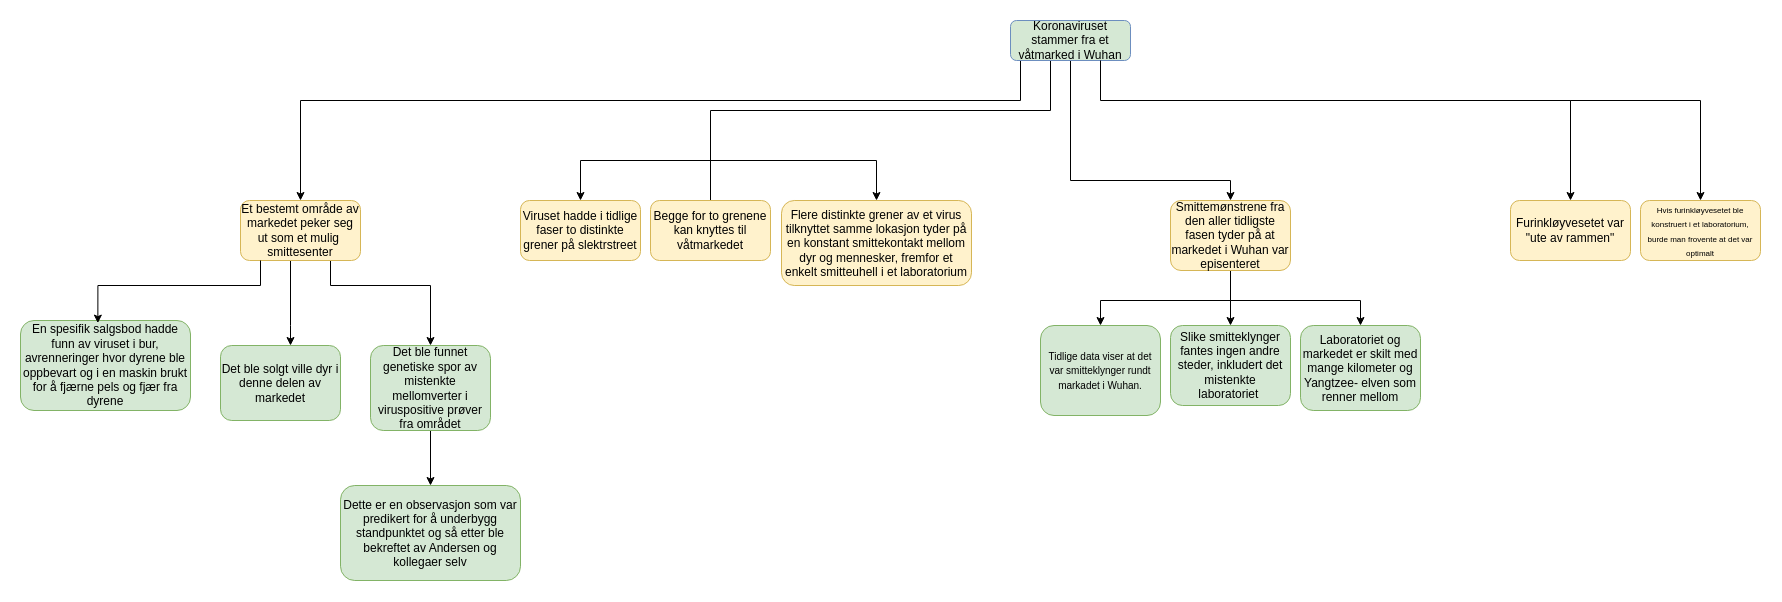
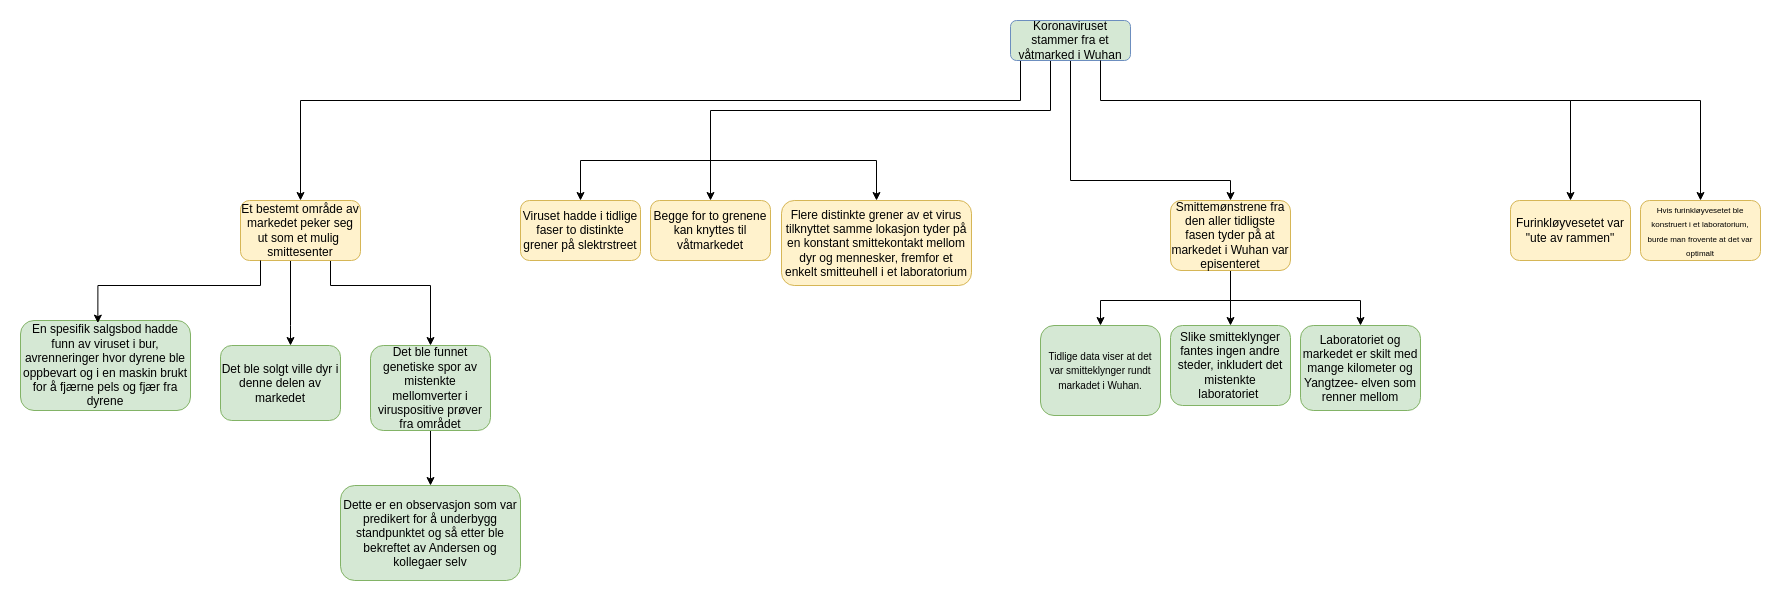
- <mxCell id="3" style="edgeStyle=orthogonalEdgeStyle;rounded=0;orthogonalLoop=1;jettySize=auto;html=1;entryX=0.5;entryY=0;entryDx=0;entryDy=0;endArrow=none;" edge="1" parent="1" source="5" target="19"><mxGeometry relative="1" as="geometry"><Array as="points"><mxPoint x="1050" y="110" /><mxPoint x="710" y="110" /></Array></mxGeometry></mxCell>
+ <mxCell id="3" style="edgeStyle=orthogonalEdgeStyle;rounded=0;orthogonalLoop=1;jettySize=auto;html=1;entryX=0.5;entryY=0;entryDx=0;entryDy=0;" edge="1" parent="1" source="5" target="19"><mxGeometry relative="1" as="geometry"><Array as="points"><mxPoint x="1050" y="110" /><mxPoint x="710" y="110" /></Array></mxGeometry></mxCell>
